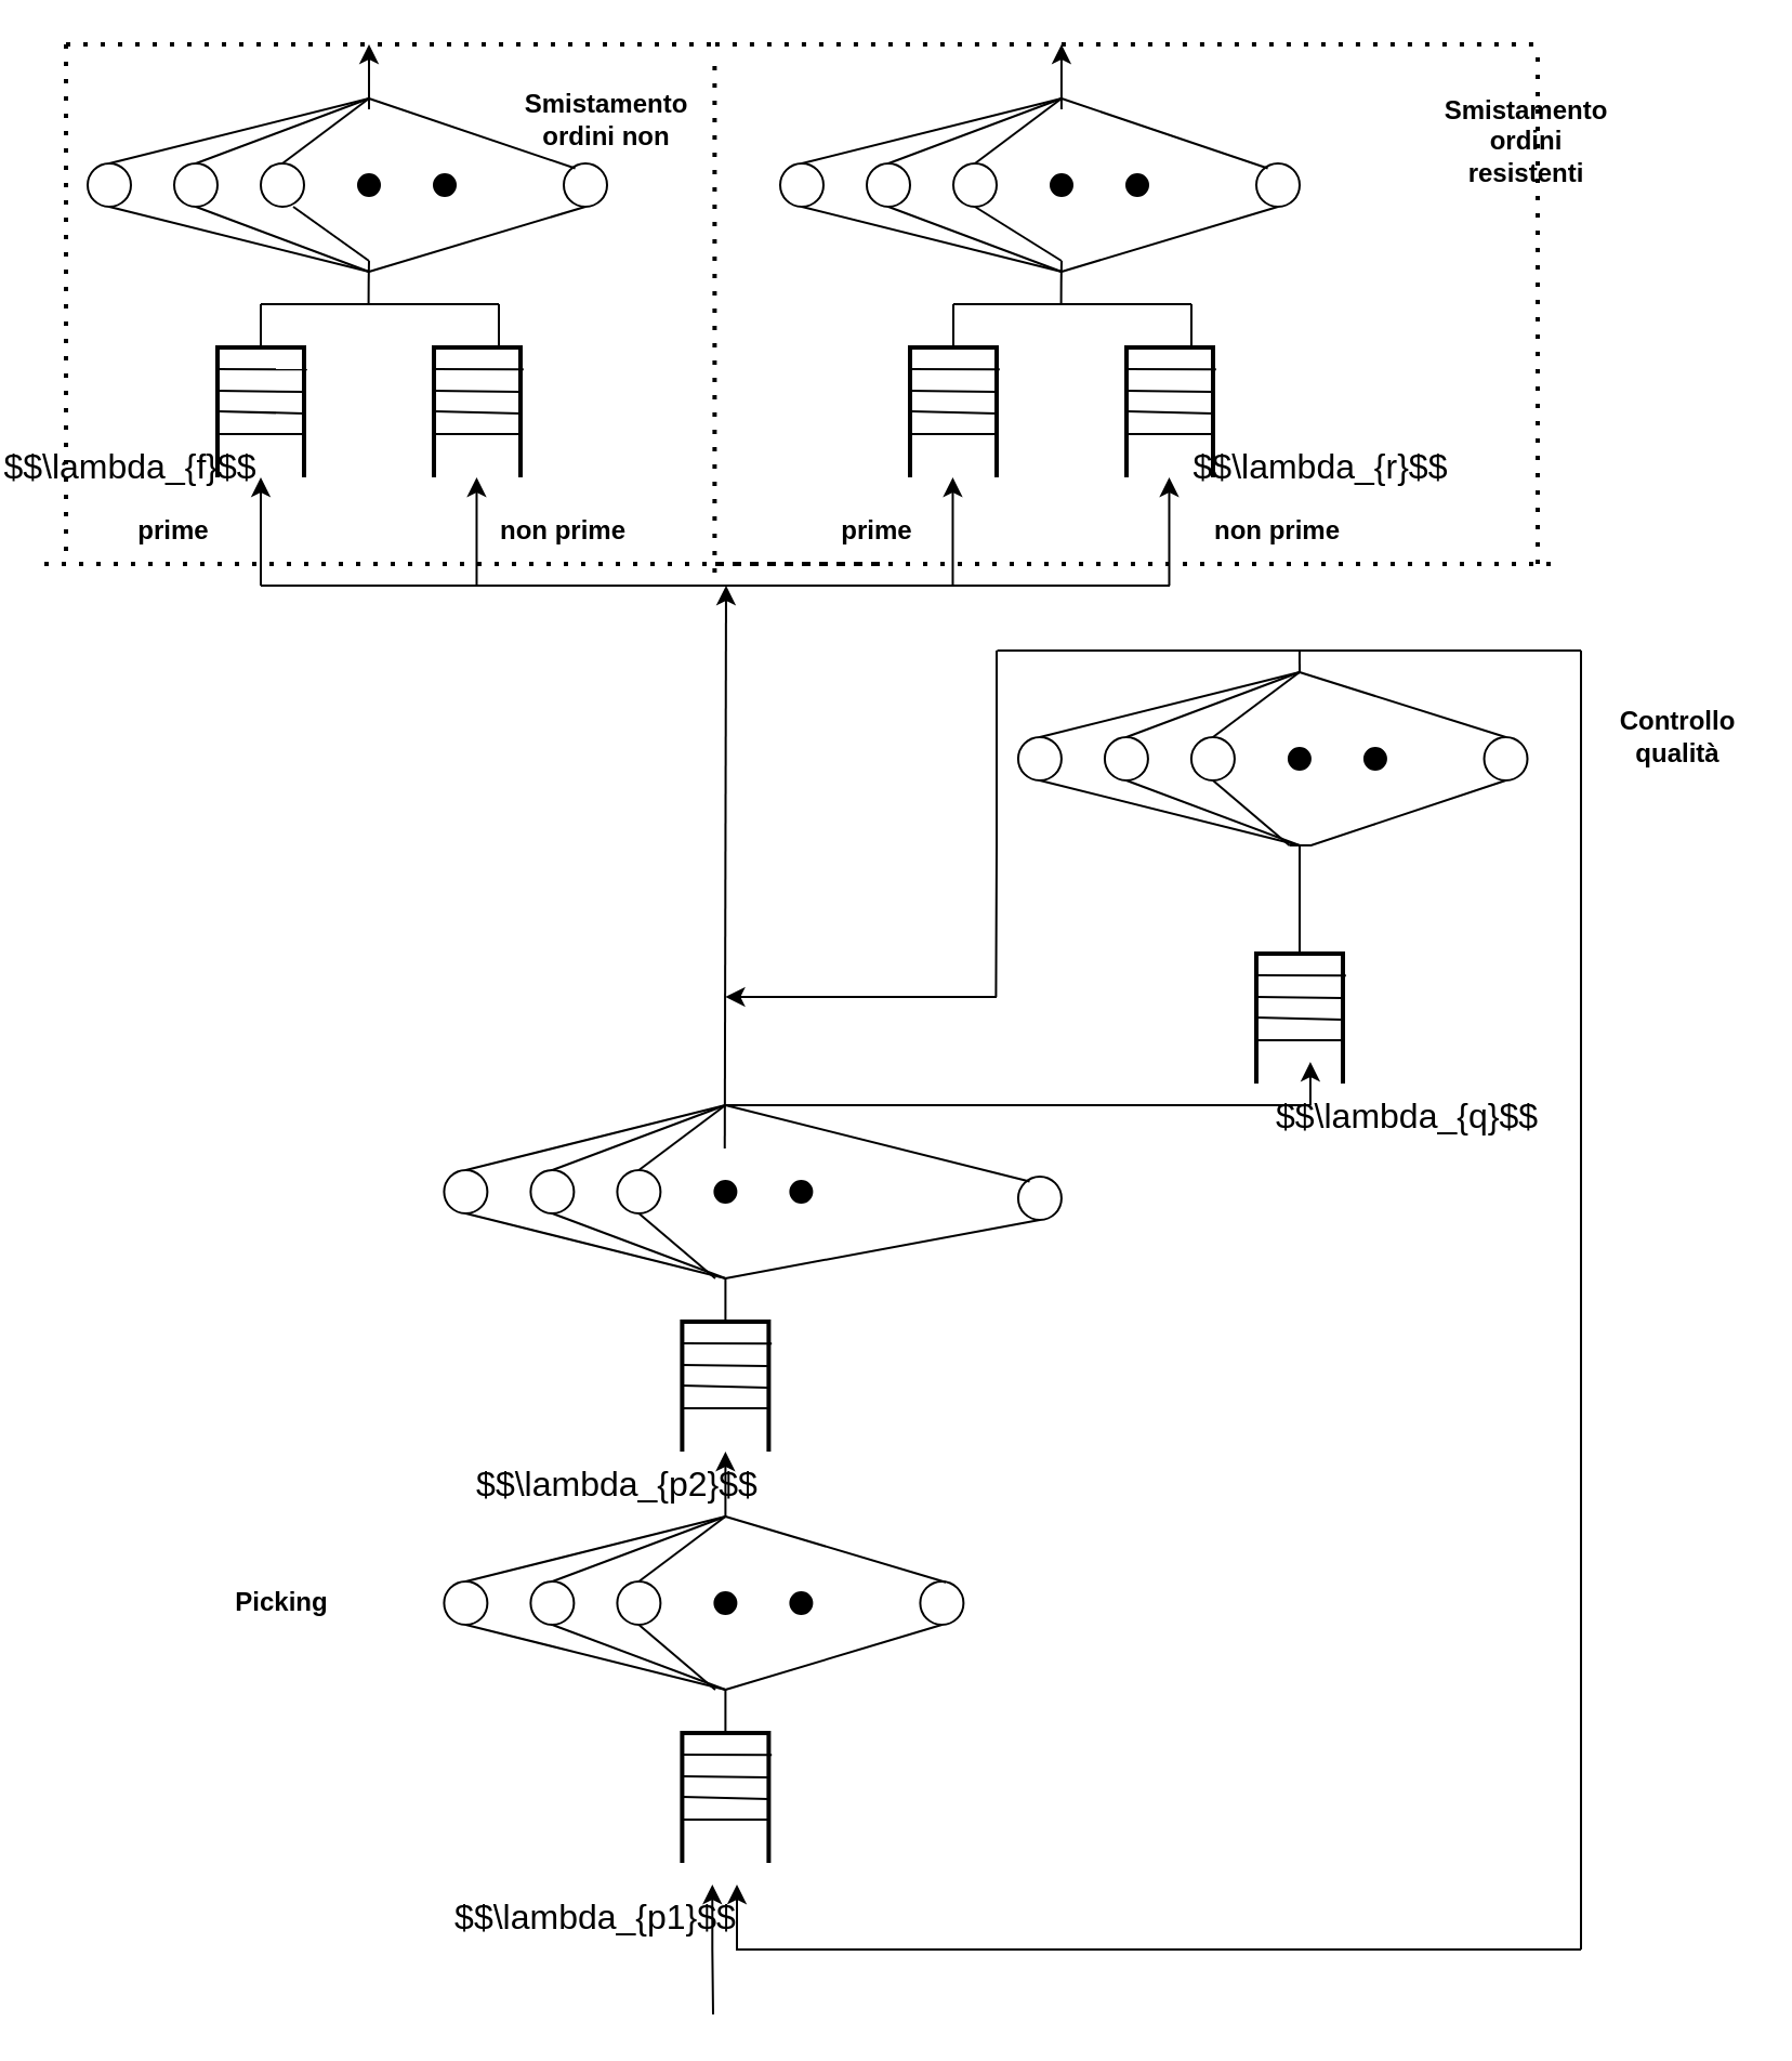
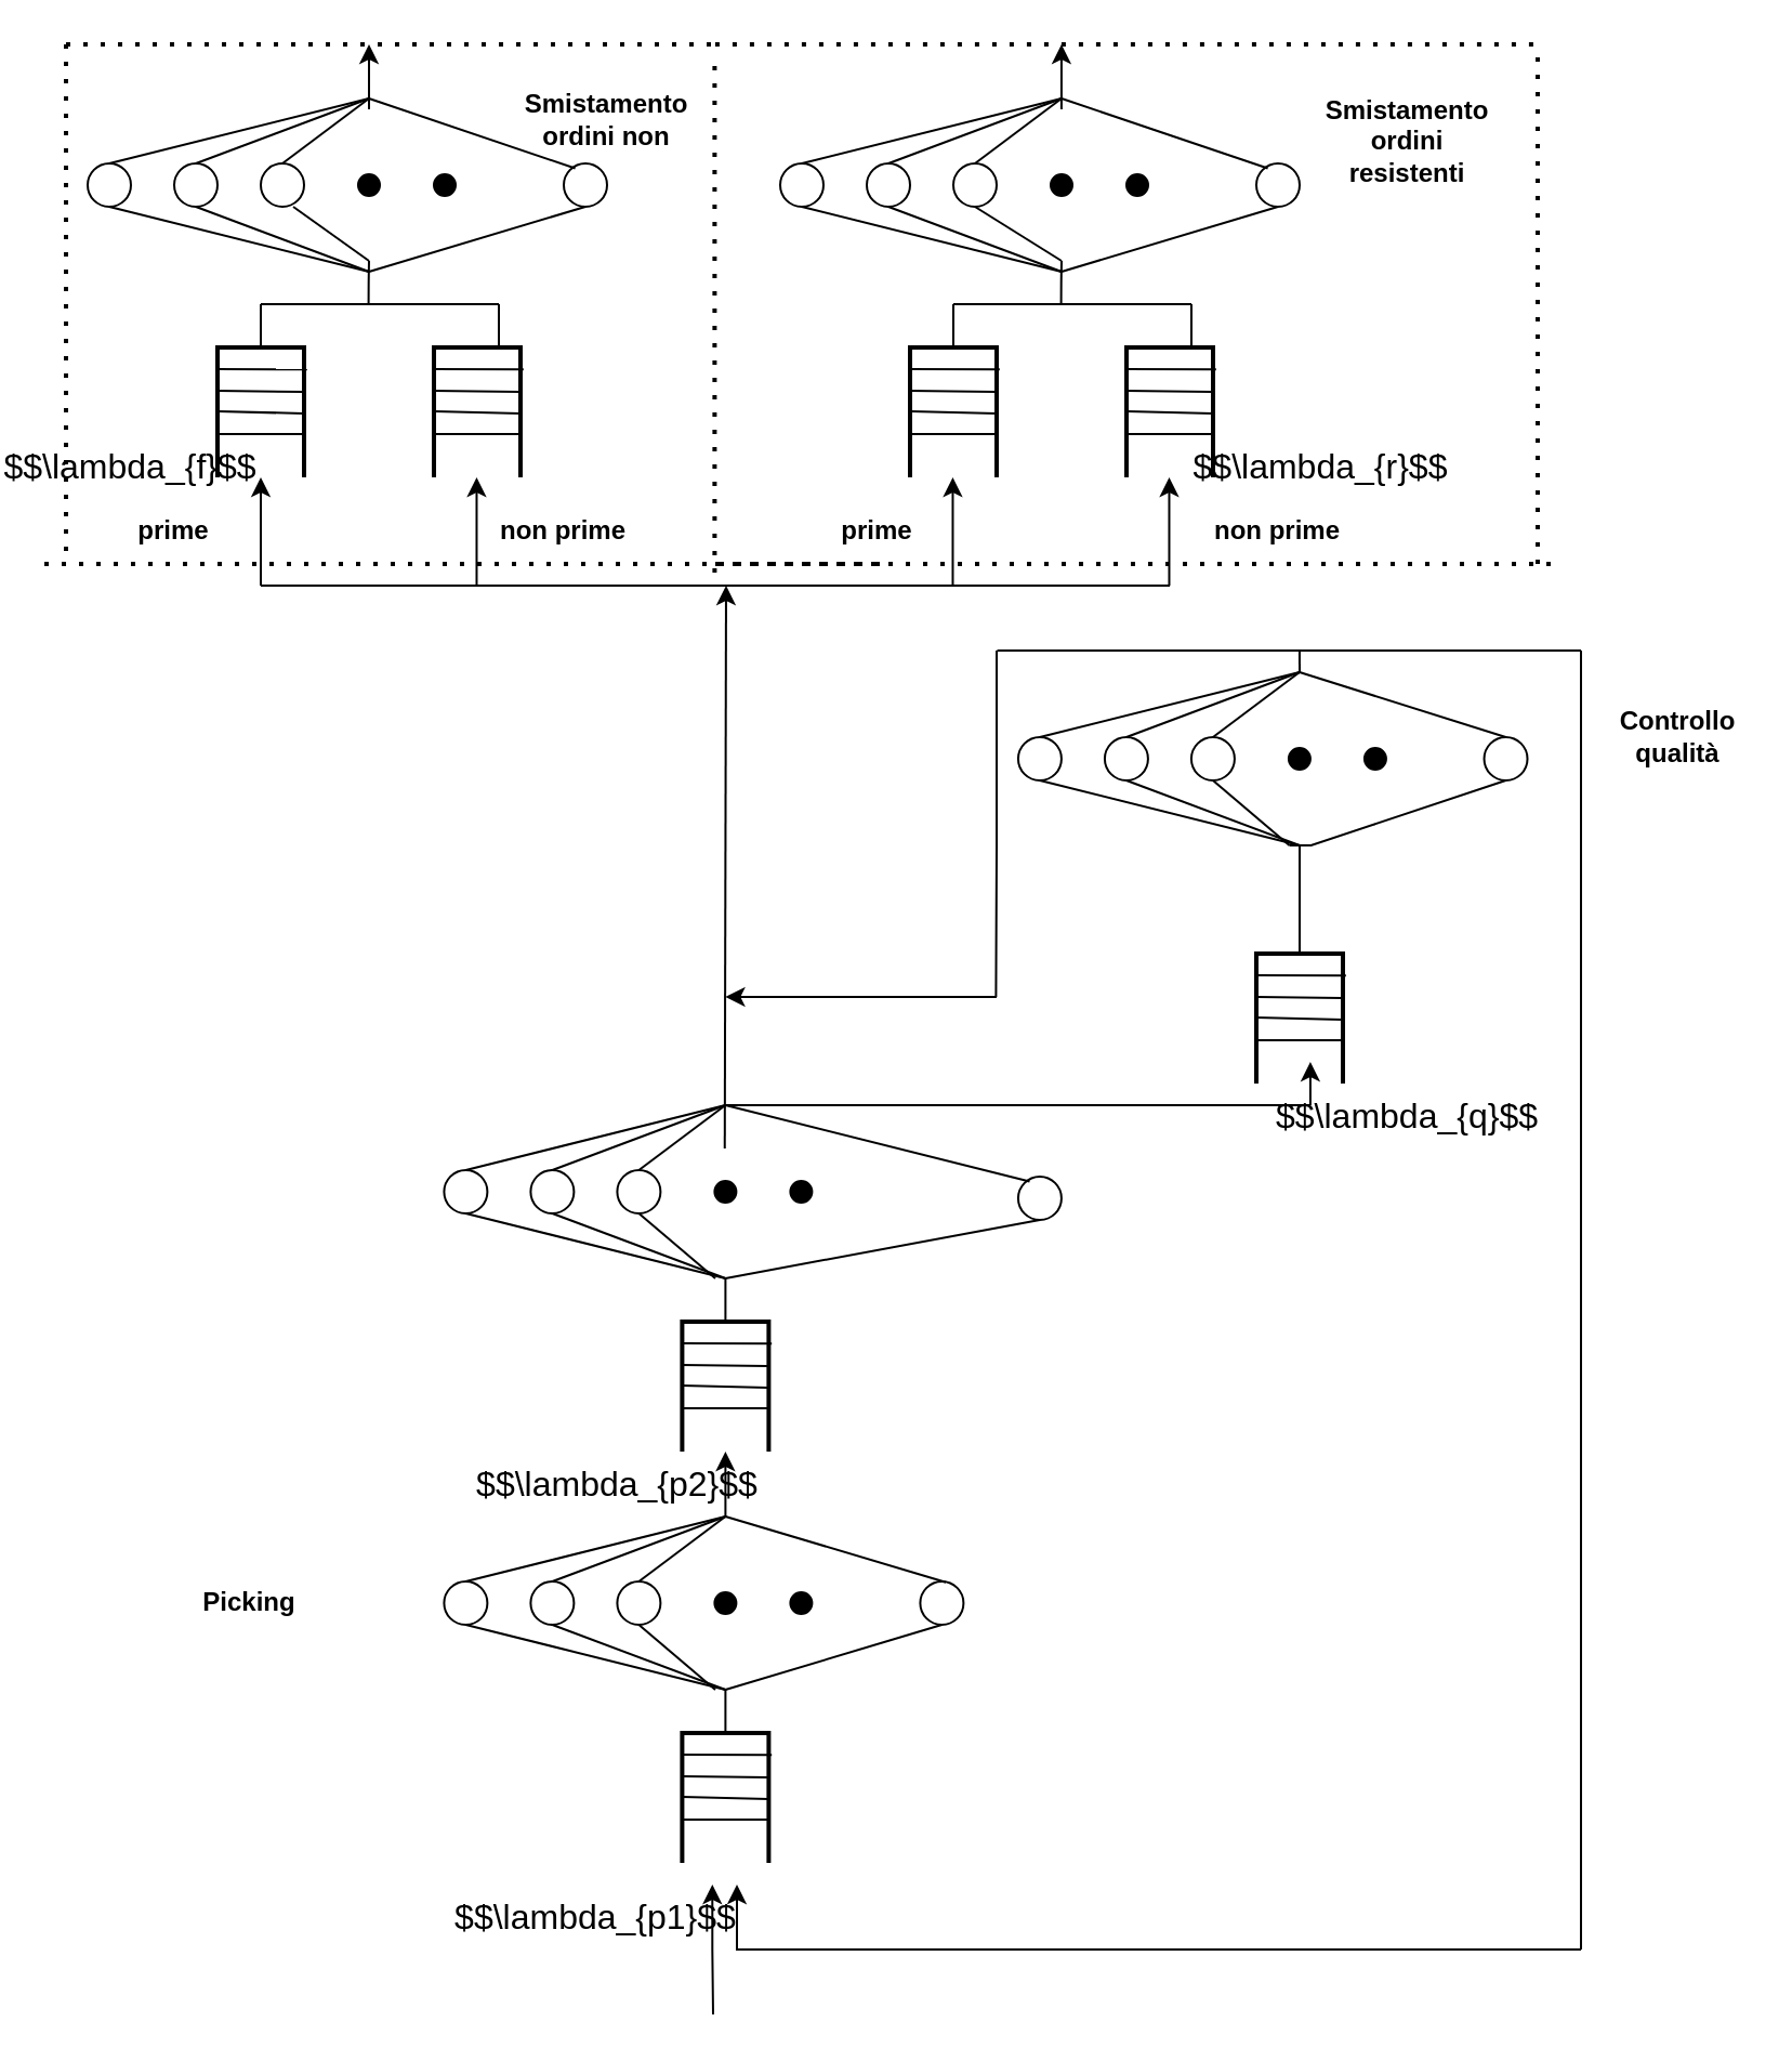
- <mxCell id="100" value="&lt;b&gt;Smistamento ordini resistenti&lt;/b&gt;" style="text;html=1;strokeColor=none;fillColor=none;align=center;verticalAlign=middle;whiteSpace=wrap;rounded=0;" parent="1" vertex="1"><mxGeometry x="675" y="50" width="60" height="30" as="geometry" /></mxCell>
+ <mxCell id="100" value="&lt;b&gt;Smistamento ordini resistenti&lt;/b&gt;" style="text;html=1;strokeColor=none;fillColor=none;align=center;verticalAlign=middle;whiteSpace=wrap;rounded=0;" parent="1" vertex="1"><mxGeometry x="620" y="50" width="60" height="30" as="geometry" /></mxCell>
- <mxCell id="61" value="&lt;b&gt;Picking&lt;/b&gt;" style="text;html=1;strokeColor=none;fillColor=none;align=center;verticalAlign=middle;whiteSpace=wrap;rounded=0;" parent="1" vertex="1"><mxGeometry x="100" y="725" width="60" height="30" as="geometry" /></mxCell>
+ <mxCell id="61" value="&lt;b&gt;Picking&lt;/b&gt;" style="text;html=1;strokeColor=none;fillColor=none;align=center;verticalAlign=middle;whiteSpace=wrap;rounded=0;" parent="1" vertex="1"><mxGeometry x="85" y="725" width="60" height="30" as="geometry" /></mxCell>
